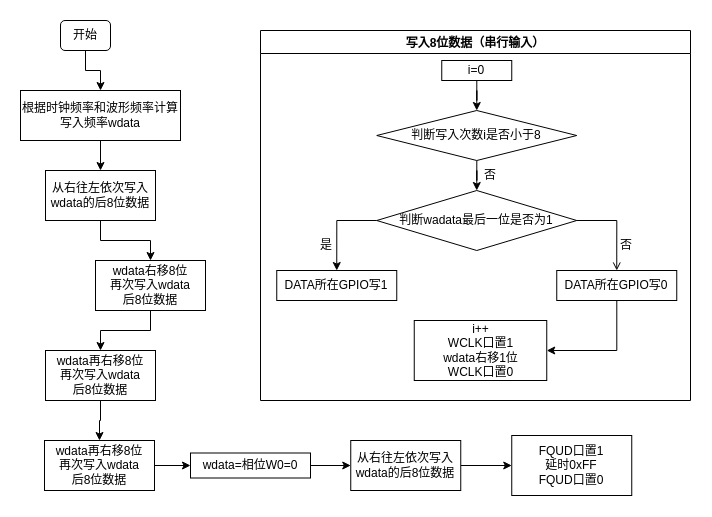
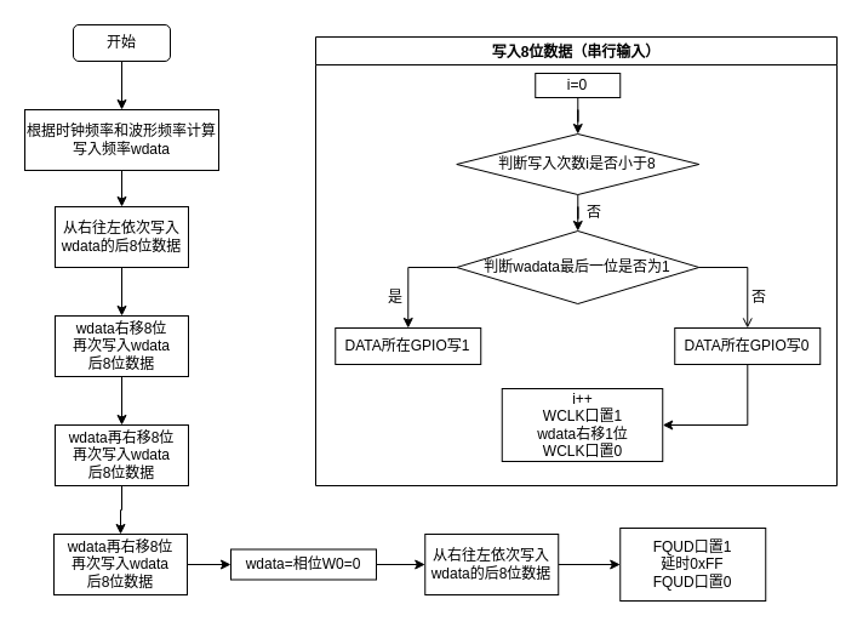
- <mxCell id="3" value="开始" style="rounded=1;whiteSpace=wrap;html=1;" vertex="1" parent="1"><mxGeometry x="60" y="20" width="50" height="30" as="geometry" /></mxCell>
+ <mxCell id="3" value="开始" style="rounded=1;whiteSpace=wrap;html=1;" vertex="1" parent="1"><mxGeometry x="60" y="20" width="80" height="30" as="geometry" /></mxCell>
- <mxCell id="24" value="wdata右移8位&lt;br&gt;再次写入wdata&lt;br&gt;后8位数据" style="rounded=0;whiteSpace=wrap;html=1;" vertex="1" parent="1"><mxGeometry x="95" y="260" width="110" height="50" as="geometry" /></mxCell>
+ <mxCell id="24" value="wdata右移8位&lt;br&gt;再次写入wdata&lt;br&gt;后8位数据" style="rounded=0;whiteSpace=wrap;html=1;" vertex="1" parent="1"><mxGeometry x="45" y="260" width="110" height="50" as="geometry" /></mxCell>
